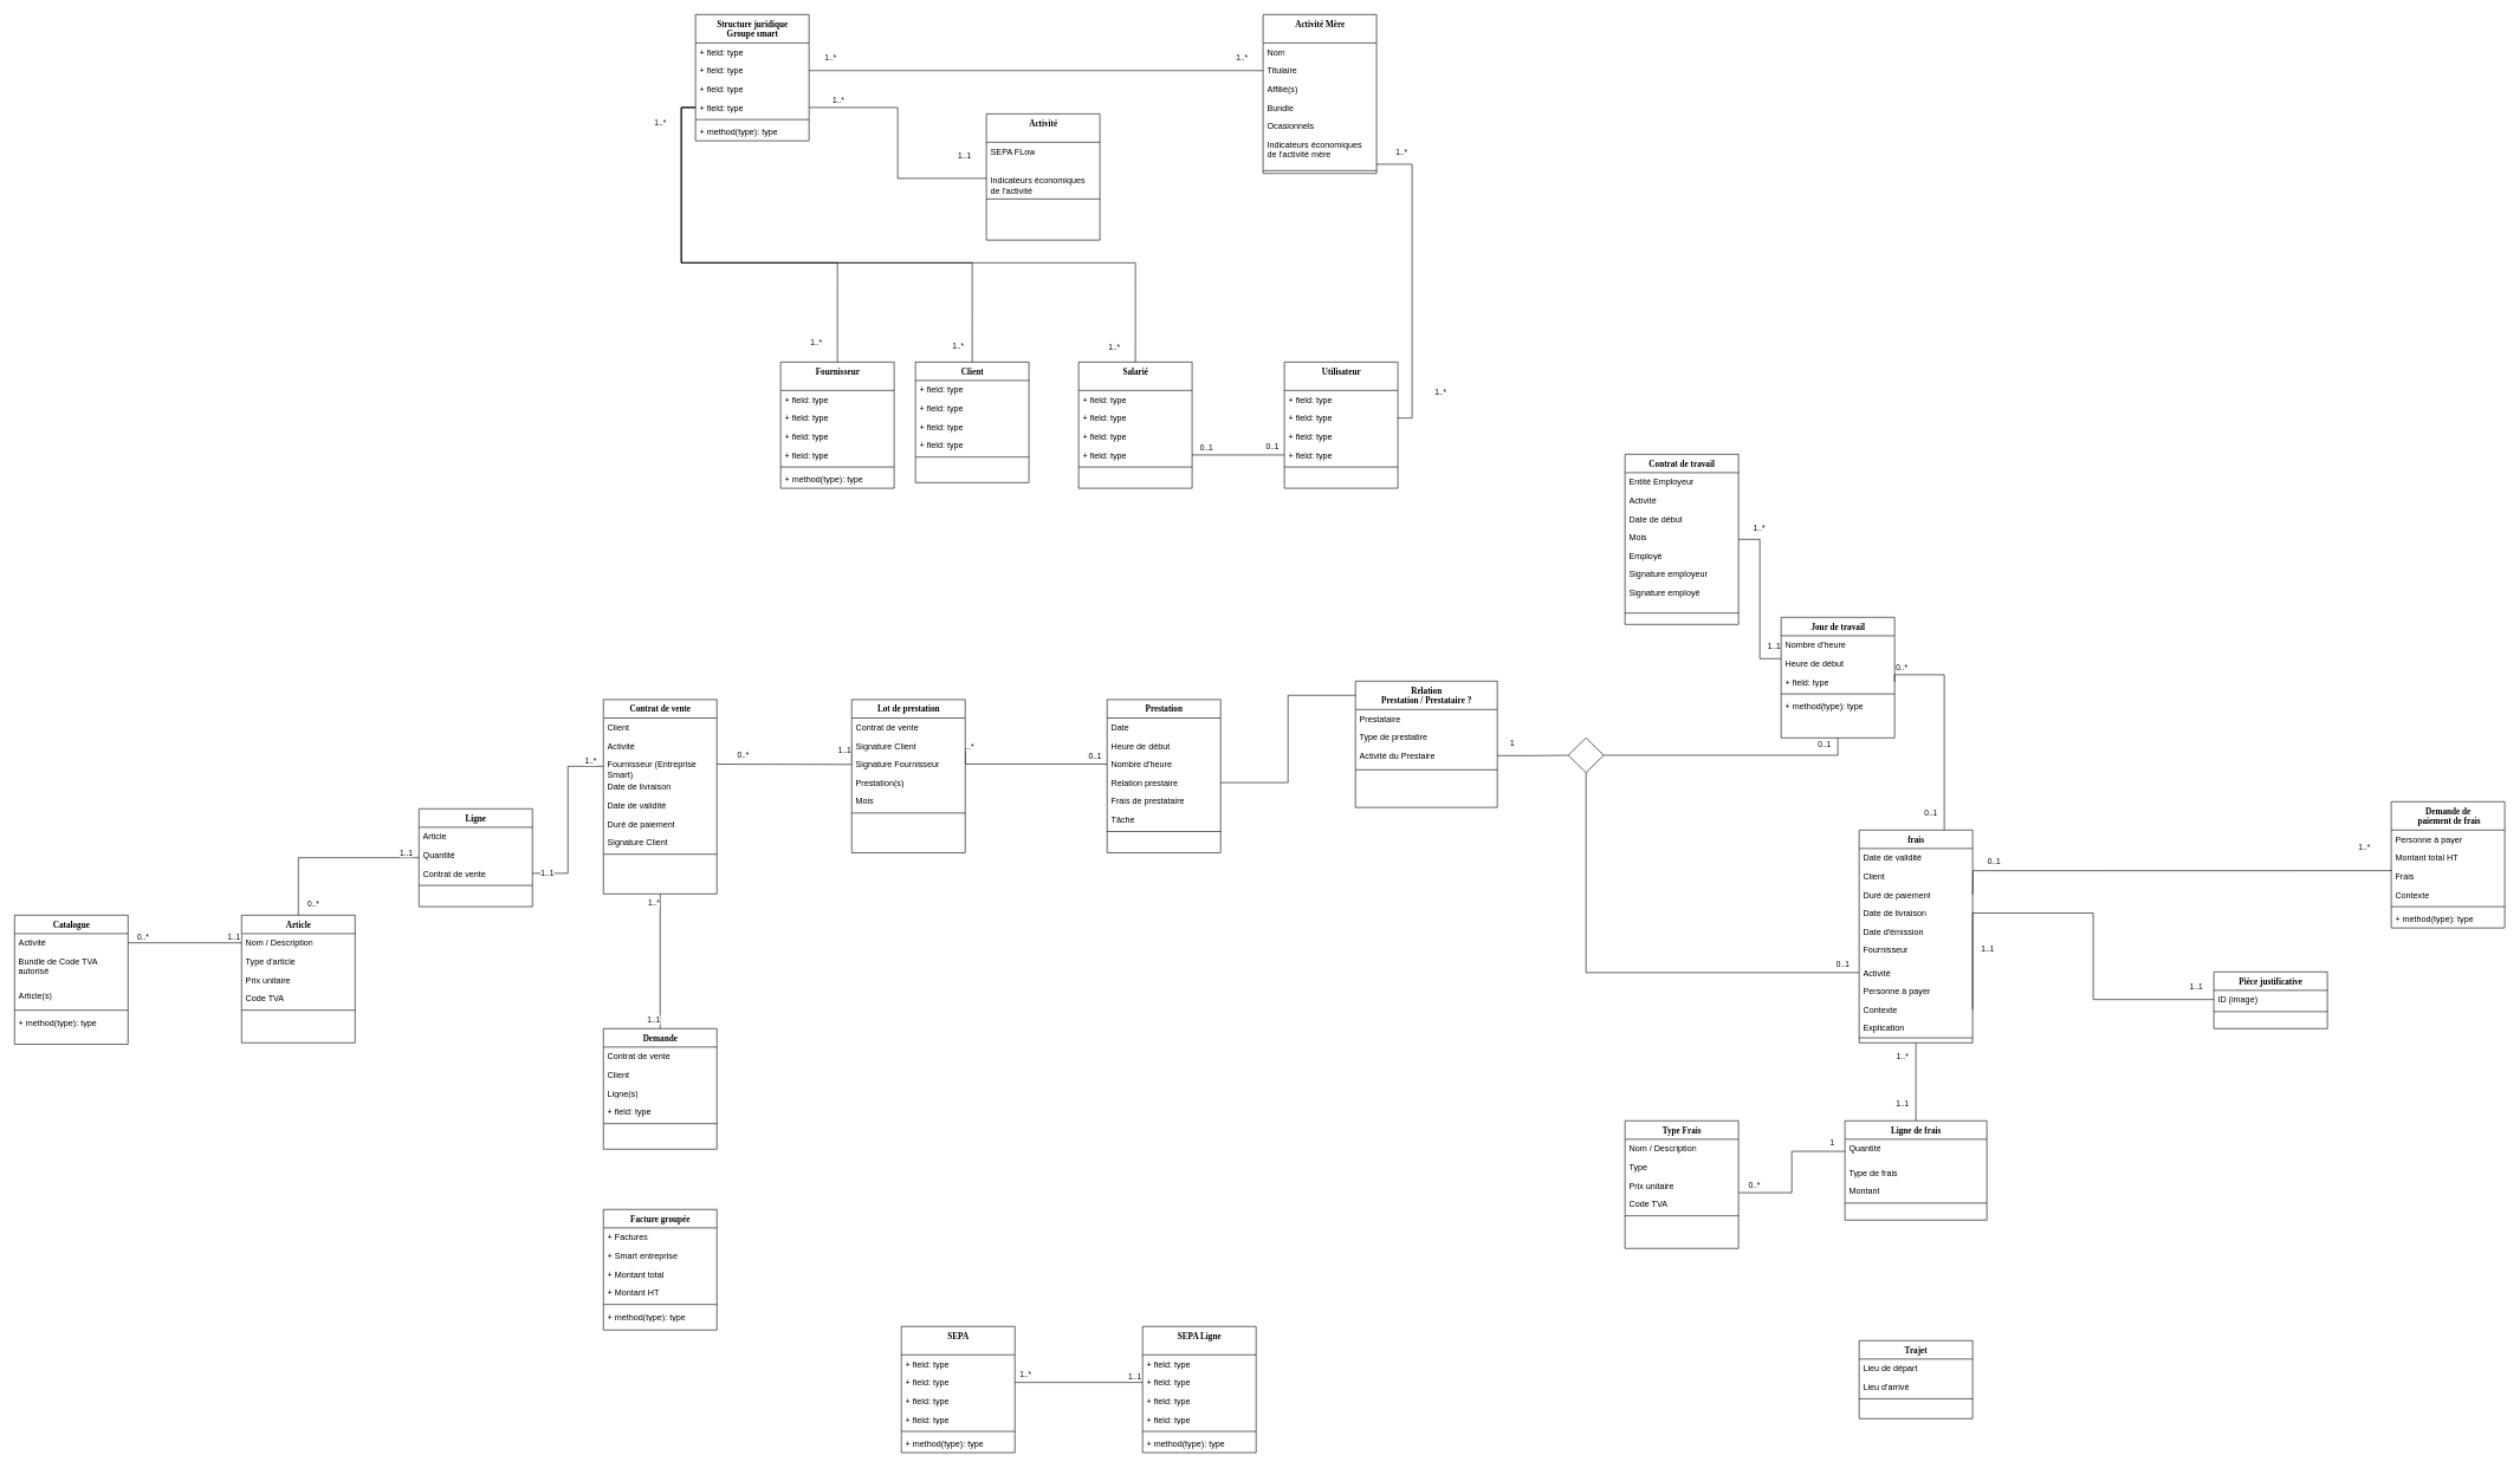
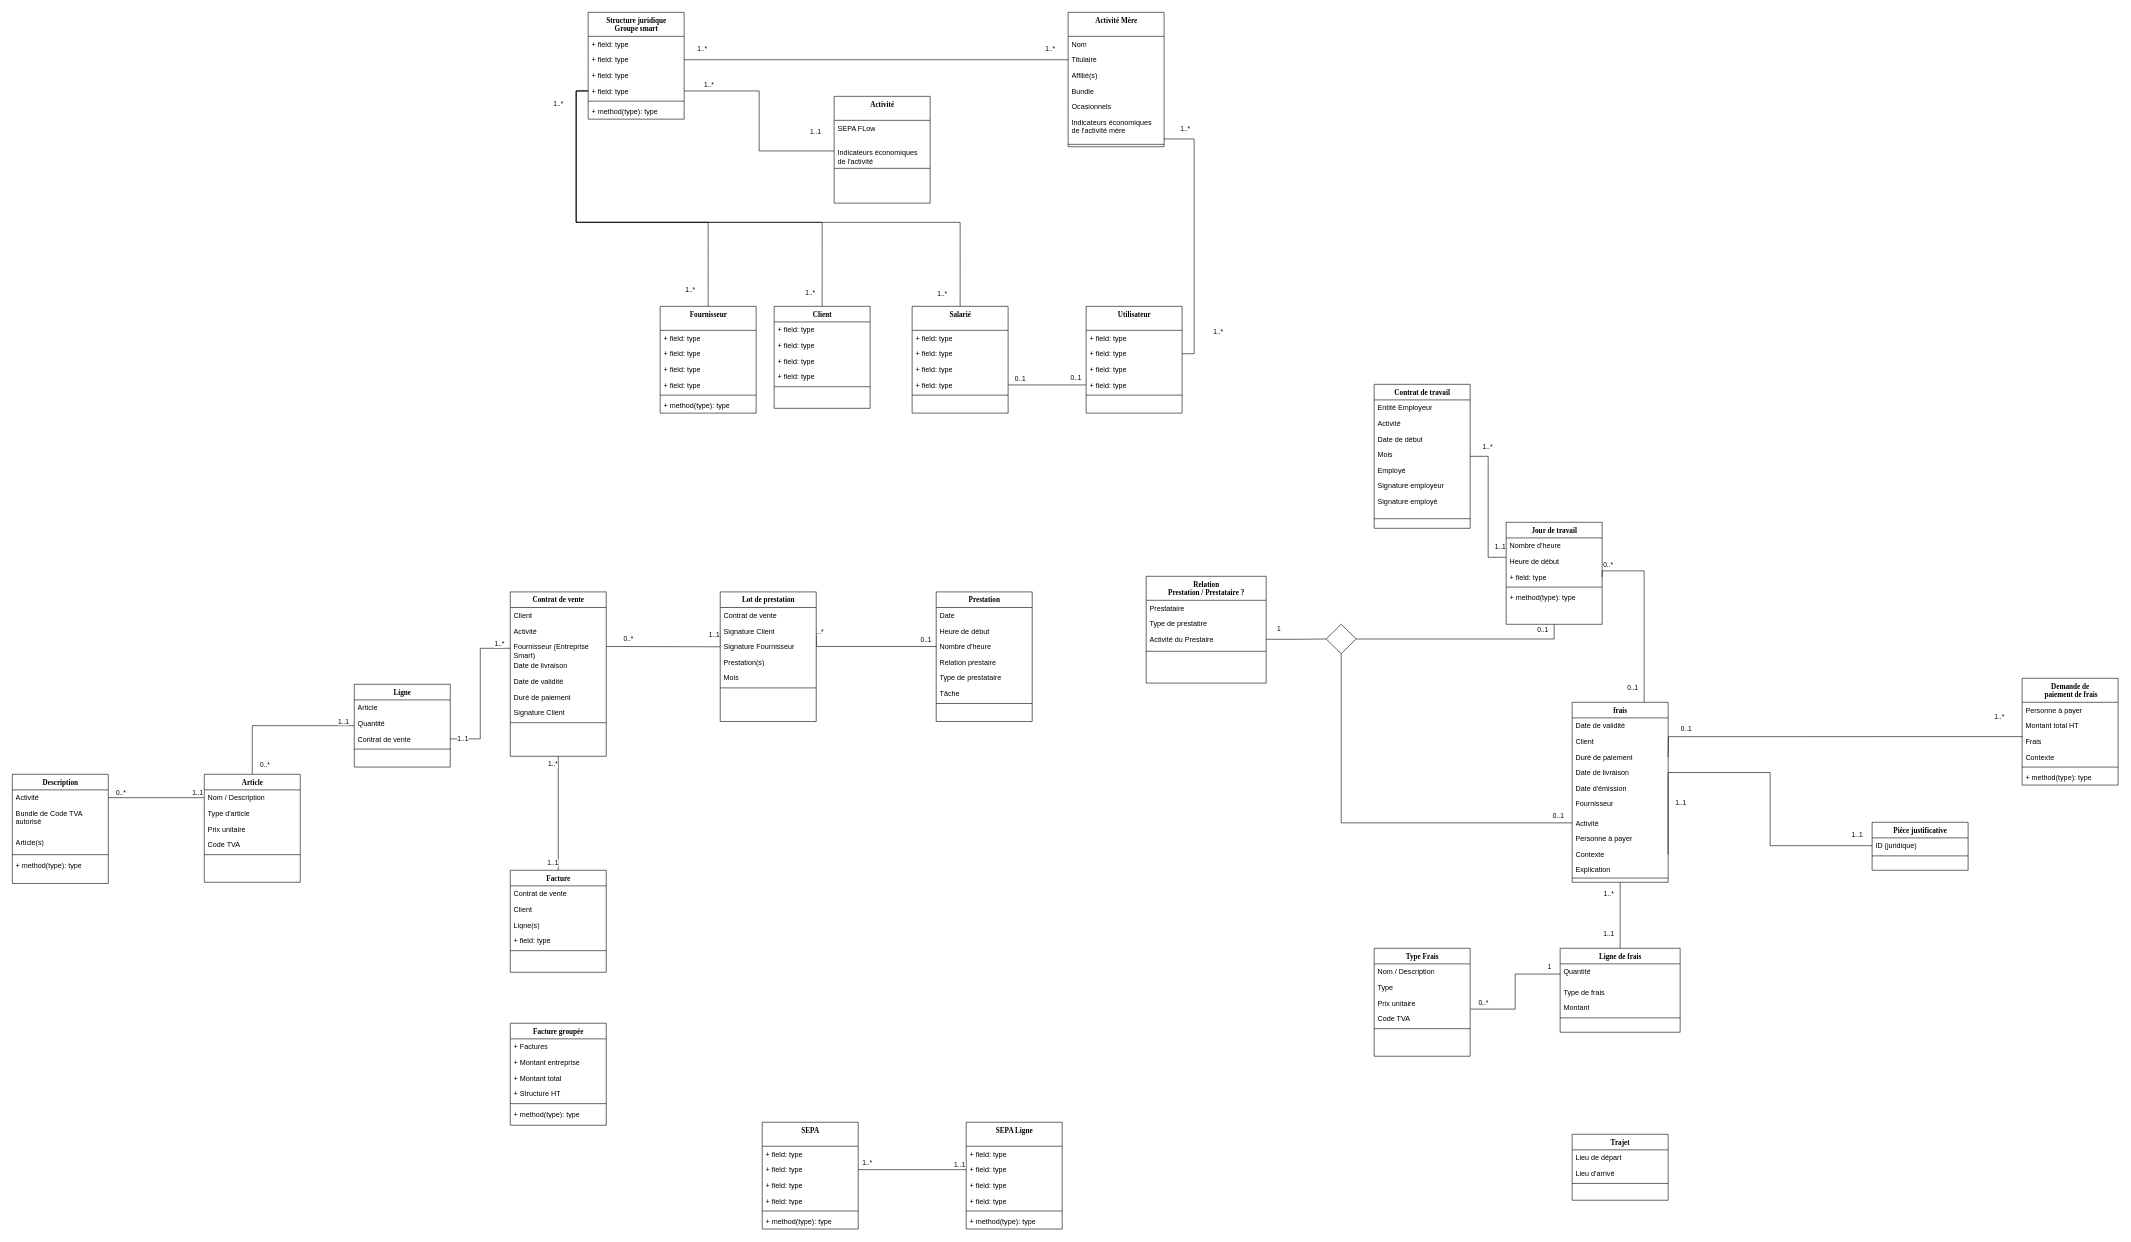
- <mxCell id="178" style="edgeStyle=orthogonalEdgeStyle;rounded=0;orthogonalLoop=1;jettySize=auto;html=1;exitX=1;exitY=0.5;exitDx=0;exitDy=0;entryX=0;entryY=0.112;entryDx=0;entryDy=0;entryPerimeter=0;endArrow=none;endFill=0;" parent="1" source="51" target="143" edge="1"><mxGeometry relative="1" as="geometry" /></mxCell>
- <mxCell id="52" value="&lt;div&gt;Frais de prestataire&lt;br&gt;&lt;/div&gt;&lt;div&gt;&lt;br&gt;&lt;/div&gt;" style="text;html=1;strokeColor=none;fillColor=none;align=left;verticalAlign=top;spacingLeft=4;spacingRight=4;whiteSpace=wrap;overflow=hidden;rotatable=0;points=[[0,0.5],[1,0.5]];portConstraint=eastwest;" parent="47" vertex="1"><mxGeometry y="130" width="160" height="26" as="geometry" /></mxCell>
+ <mxCell id="52" value="&lt;div&gt;Type de prestataire&lt;br&gt;&lt;/div&gt;&lt;div&gt;&lt;br&gt;&lt;/div&gt;" style="text;html=1;strokeColor=none;fillColor=none;align=left;verticalAlign=top;spacingLeft=4;spacingRight=4;whiteSpace=wrap;overflow=hidden;rotatable=0;points=[[0,0.5],[1,0.5]];portConstraint=eastwest;" parent="47" vertex="1"><mxGeometry y="130" width="160" height="26" as="geometry" /></mxCell>
- <mxCell id="28" value="Catalogue" style="swimlane;html=1;fontStyle=1;align=center;verticalAlign=top;childLayout=stackLayout;horizontal=1;startSize=26;horizontalStack=0;resizeParent=1;resizeLast=0;collapsible=1;marginBottom=0;swimlaneFillColor=#ffffff;rounded=0;shadow=0;comic=0;labelBackgroundColor=none;strokeWidth=1;fillColor=none;fontFamily=Verdana;fontSize=12" parent="1" vertex="1"><mxGeometry x="20" y="1290" width="160" height="182" as="geometry" /></mxCell>
+ <mxCell id="28" value="Description" style="swimlane;html=1;fontStyle=1;align=center;verticalAlign=top;childLayout=stackLayout;horizontal=1;startSize=26;horizontalStack=0;resizeParent=1;resizeLast=0;collapsible=1;marginBottom=0;swimlaneFillColor=#ffffff;rounded=0;shadow=0;comic=0;labelBackgroundColor=none;strokeWidth=1;fillColor=none;fontFamily=Verdana;fontSize=12" parent="1" vertex="1"><mxGeometry x="20" y="1290" width="160" height="182" as="geometry" /></mxCell>
- <mxCell id="170" value="ID (image)" style="text;html=1;strokeColor=none;fillColor=none;align=left;verticalAlign=top;spacingLeft=4;spacingRight=4;whiteSpace=wrap;overflow=hidden;rotatable=0;points=[[0,0.5],[1,0.5]];portConstraint=eastwest;" parent="169" vertex="1"><mxGeometry y="26" width="160" height="26" as="geometry" /></mxCell>
+ <mxCell id="170" value="ID (juridique)" style="text;html=1;strokeColor=none;fillColor=none;align=left;verticalAlign=top;spacingLeft=4;spacingRight=4;whiteSpace=wrap;overflow=hidden;rotatable=0;points=[[0,0.5],[1,0.5]];portConstraint=eastwest;" parent="169" vertex="1"><mxGeometry y="26" width="160" height="26" as="geometry" /></mxCell>
- <mxCell id="34" value="Demande" style="swimlane;html=1;fontStyle=1;align=center;verticalAlign=top;childLayout=stackLayout;horizontal=1;startSize=26;horizontalStack=0;resizeParent=1;resizeLast=0;collapsible=1;marginBottom=0;swimlaneFillColor=#ffffff;rounded=0;shadow=0;comic=0;labelBackgroundColor=none;strokeWidth=1;fillColor=none;fontFamily=Verdana;fontSize=12" parent="1" vertex="1"><mxGeometry x="850" y="1450" width="160" height="170" as="geometry" /></mxCell>
+ <mxCell id="34" value="Facture" style="swimlane;html=1;fontStyle=1;align=center;verticalAlign=top;childLayout=stackLayout;horizontal=1;startSize=26;horizontalStack=0;resizeParent=1;resizeLast=0;collapsible=1;marginBottom=0;swimlaneFillColor=#ffffff;rounded=0;shadow=0;comic=0;labelBackgroundColor=none;strokeWidth=1;fillColor=none;fontFamily=Verdana;fontSize=12" parent="1" vertex="1"><mxGeometry x="850" y="1450" width="160" height="170" as="geometry" /></mxCell>
- <mxCell id="42" value="+ Smart entreprise" style="text;html=1;strokeColor=none;fillColor=none;align=left;verticalAlign=top;spacingLeft=4;spacingRight=4;whiteSpace=wrap;overflow=hidden;rotatable=0;points=[[0,0.5],[1,0.5]];portConstraint=eastwest;" parent="40" vertex="1"><mxGeometry y="52" width="160" height="26" as="geometry" /></mxCell>
+ <mxCell id="42" value="+ Montant entreprise" style="text;html=1;strokeColor=none;fillColor=none;align=left;verticalAlign=top;spacingLeft=4;spacingRight=4;whiteSpace=wrap;overflow=hidden;rotatable=0;points=[[0,0.5],[1,0.5]];portConstraint=eastwest;" parent="40" vertex="1"><mxGeometry y="52" width="160" height="26" as="geometry" /></mxCell>
- <mxCell id="44" value="+ Montant HT" style="text;html=1;strokeColor=none;fillColor=none;align=left;verticalAlign=top;spacingLeft=4;spacingRight=4;whiteSpace=wrap;overflow=hidden;rotatable=0;points=[[0,0.5],[1,0.5]];portConstraint=eastwest;" parent="40" vertex="1"><mxGeometry y="104" width="160" height="26" as="geometry" /></mxCell>
+ <mxCell id="44" value="+ Structure HT" style="text;html=1;strokeColor=none;fillColor=none;align=left;verticalAlign=top;spacingLeft=4;spacingRight=4;whiteSpace=wrap;overflow=hidden;rotatable=0;points=[[0,0.5],[1,0.5]];portConstraint=eastwest;" parent="40" vertex="1"><mxGeometry y="104" width="160" height="26" as="geometry" /></mxCell>
